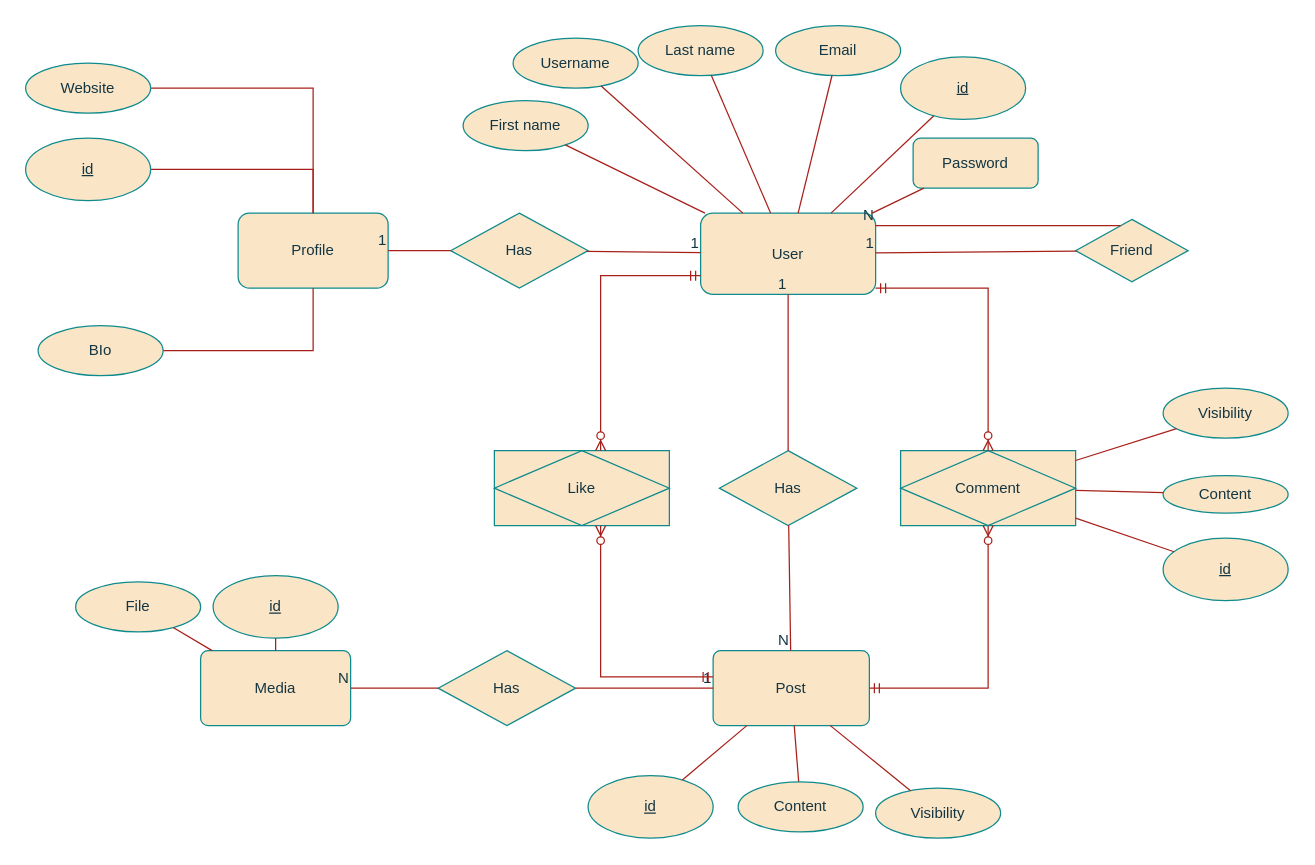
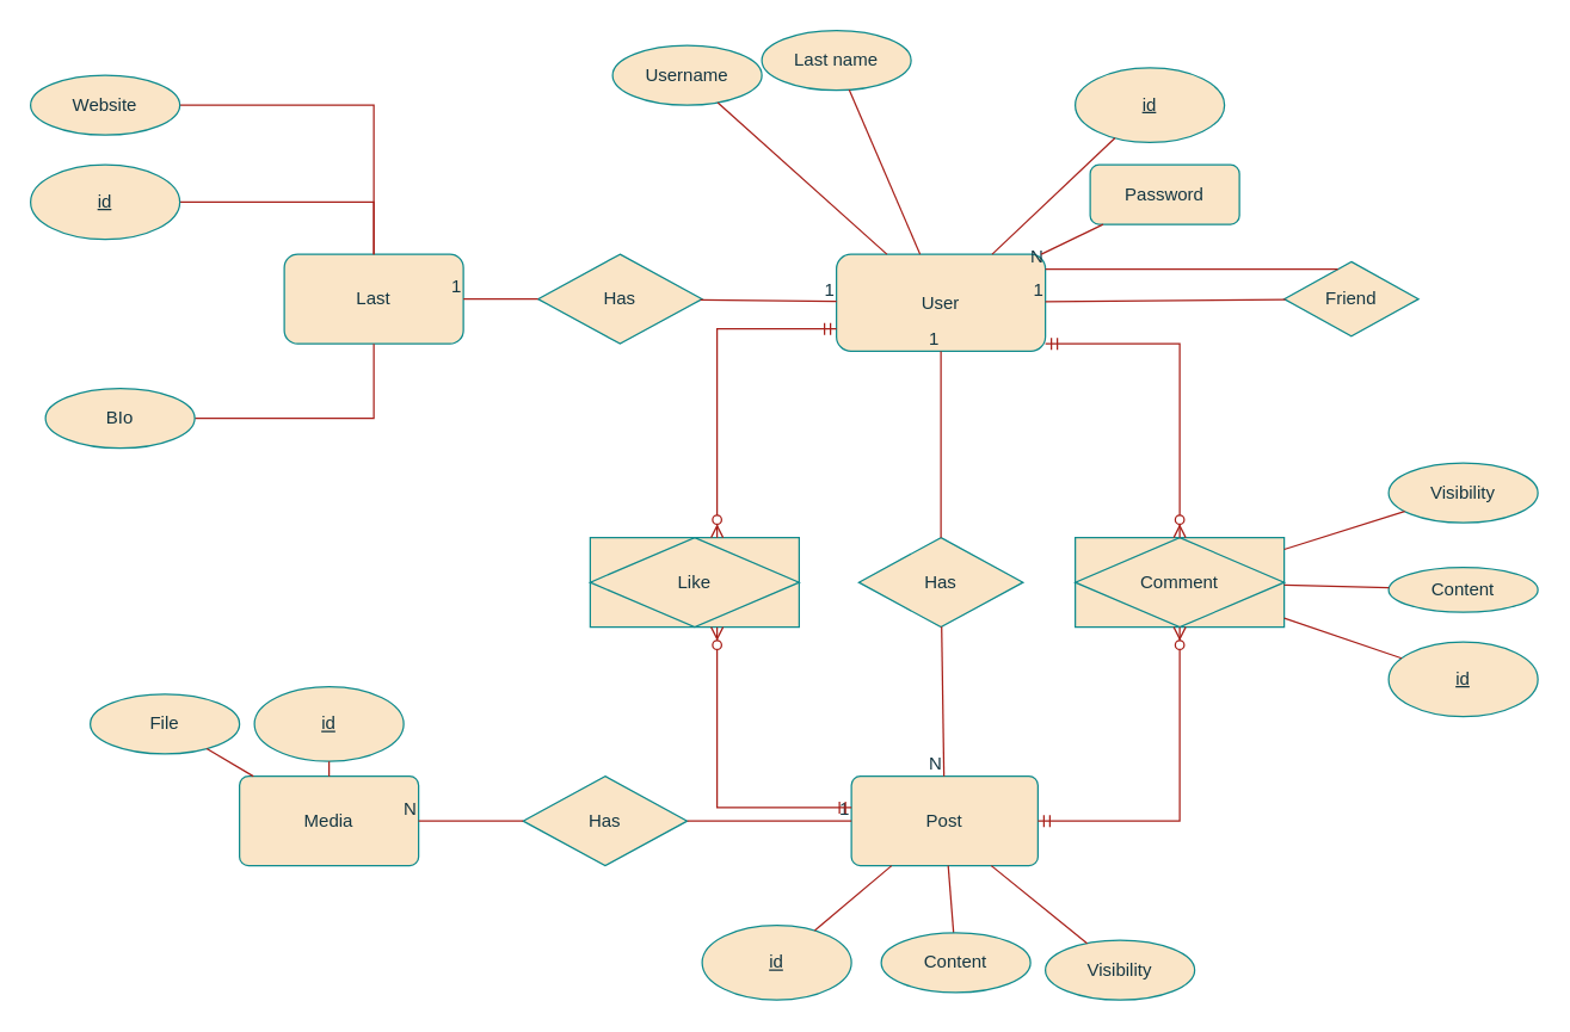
- <mxCell id="28" value="Email" style="ellipse;whiteSpace=wrap;html=1;align=center;labelBackgroundColor=none;fillColor=#FAE5C7;strokeColor=#0F8B8D;fontColor=#143642;" vertex="1" parent="1"><mxGeometry x="620" y="20" width="100" height="40" as="geometry" /></mxCell>
- <mxCell id="32" value="First name" style="ellipse;whiteSpace=wrap;html=1;align=center;labelBackgroundColor=none;fillColor=#FAE5C7;strokeColor=#0F8B8D;fontColor=#143642;" vertex="1" parent="1"><mxGeometry x="370" y="80" width="100" height="40" as="geometry" /></mxCell>
- <mxCell id="37" value="" style="endArrow=none;html=1;rounded=0;strokeColor=#A8201A;fontColor=#143642;fillColor=#FAE5C7;" edge="1" parent="1" source="2" target="28"><mxGeometry relative="1" as="geometry"><mxPoint x="662" y="190" as="sourcePoint" /><mxPoint x="701" y="85" as="targetPoint" /></mxGeometry></mxCell>
- <mxCell id="39" value="" style="endArrow=none;html=1;rounded=0;strokeColor=#A8201A;fontColor=#143642;fillColor=#FAE5C7;" edge="1" parent="1" source="2" target="32"><mxGeometry relative="1" as="geometry"><mxPoint x="608" y="180" as="sourcePoint" /><mxPoint x="428" y="-1" as="targetPoint" /></mxGeometry></mxCell>
- <mxCell id="3" value="Profile" style="rounded=1;whiteSpace=wrap;html=1;labelBackgroundColor=none;fillColor=#FAE5C7;strokeColor=#0F8B8D;fontColor=#143642;" vertex="1" parent="1"><mxGeometry x="190" y="170" width="120" height="60" as="geometry" /></mxCell>
+ <mxCell id="3" value="Last" style="rounded=1;whiteSpace=wrap;html=1;labelBackgroundColor=none;fillColor=#FAE5C7;strokeColor=#0F8B8D;fontColor=#143642;" vertex="1" parent="1"><mxGeometry x="190" y="170" width="120" height="60" as="geometry" /></mxCell>
